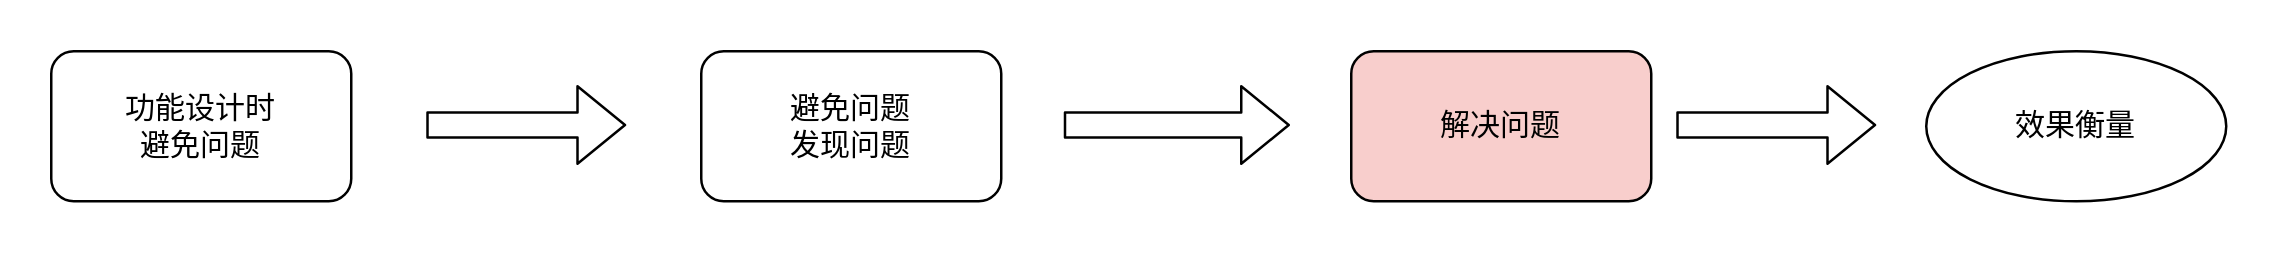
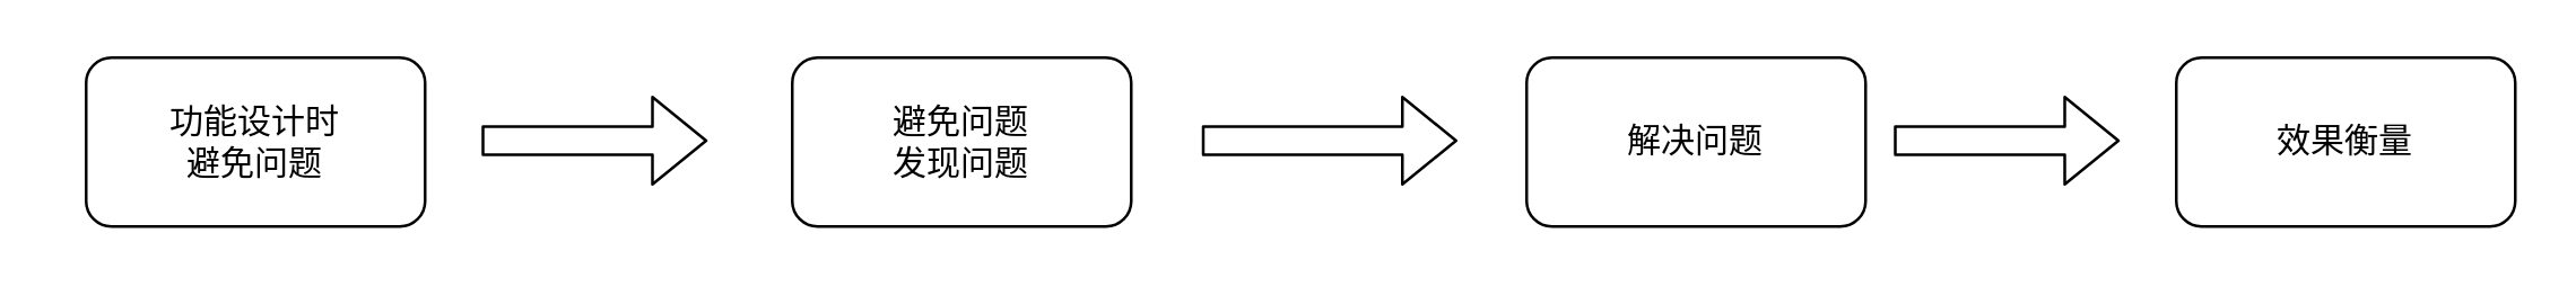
- <mxCell id="2" value="功能设计时&lt;br&gt;避免问题" style="rounded=1;whiteSpace=wrap;html=1;" vertex="1" parent="1"><mxGeometry x="20" y="20" width="120" height="60" as="geometry" /></mxCell>
+ <mxCell id="2" value="功能设计时&lt;br&gt;避免问题" style="rounded=1;whiteSpace=wrap;html=1;" vertex="1" parent="1"><mxGeometry x="30" y="20" width="120" height="60" as="geometry" /></mxCell>
- <mxCell id="5" value="解决问题" style="rounded=1;whiteSpace=wrap;html=1;fillColor=#f8cecc;" vertex="1" parent="1"><mxGeometry x="540" y="20" width="120" height="60" as="geometry" /></mxCell>
+ <mxCell id="5" value="解决问题" style="rounded=1;whiteSpace=wrap;html=1;" vertex="1" parent="1"><mxGeometry x="540" y="20" width="120" height="60" as="geometry" /></mxCell>
- <mxCell id="8" value="效果衡量" style="ellipse;whiteSpace=wrap;html=1;" vertex="1" parent="1"><mxGeometry x="770" y="20" width="120" height="60" as="geometry" /></mxCell>
+ <mxCell id="8" value="效果衡量" style="rounded=1;whiteSpace=wrap;html=1;" vertex="1" parent="1"><mxGeometry x="770" y="20" width="120" height="60" as="geometry" /></mxCell>
